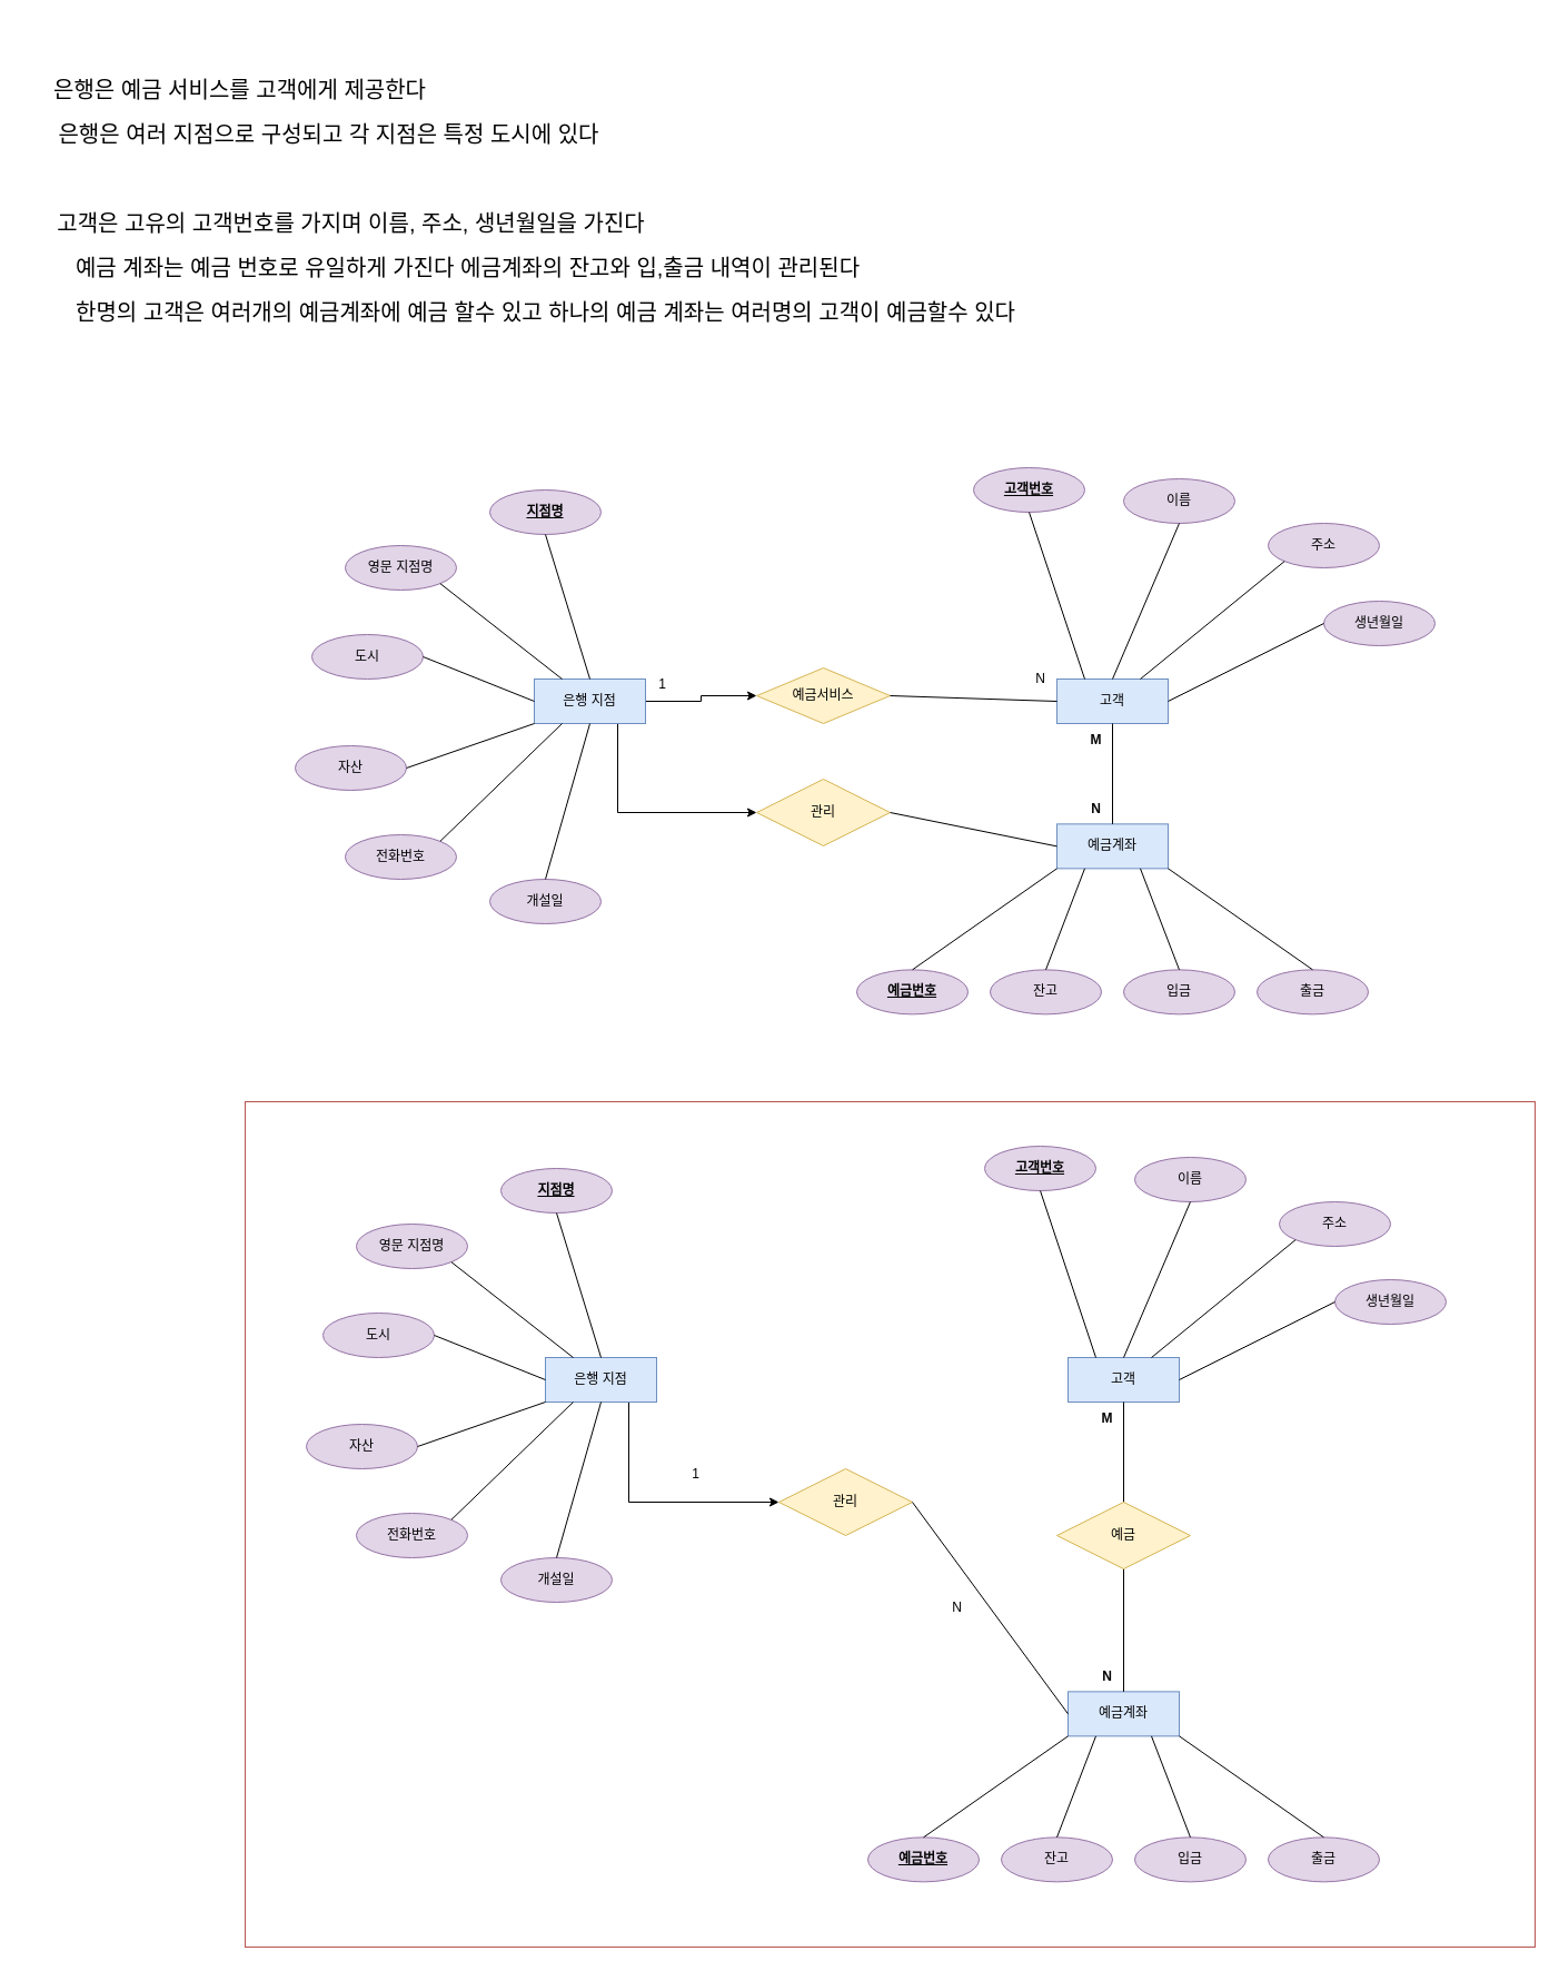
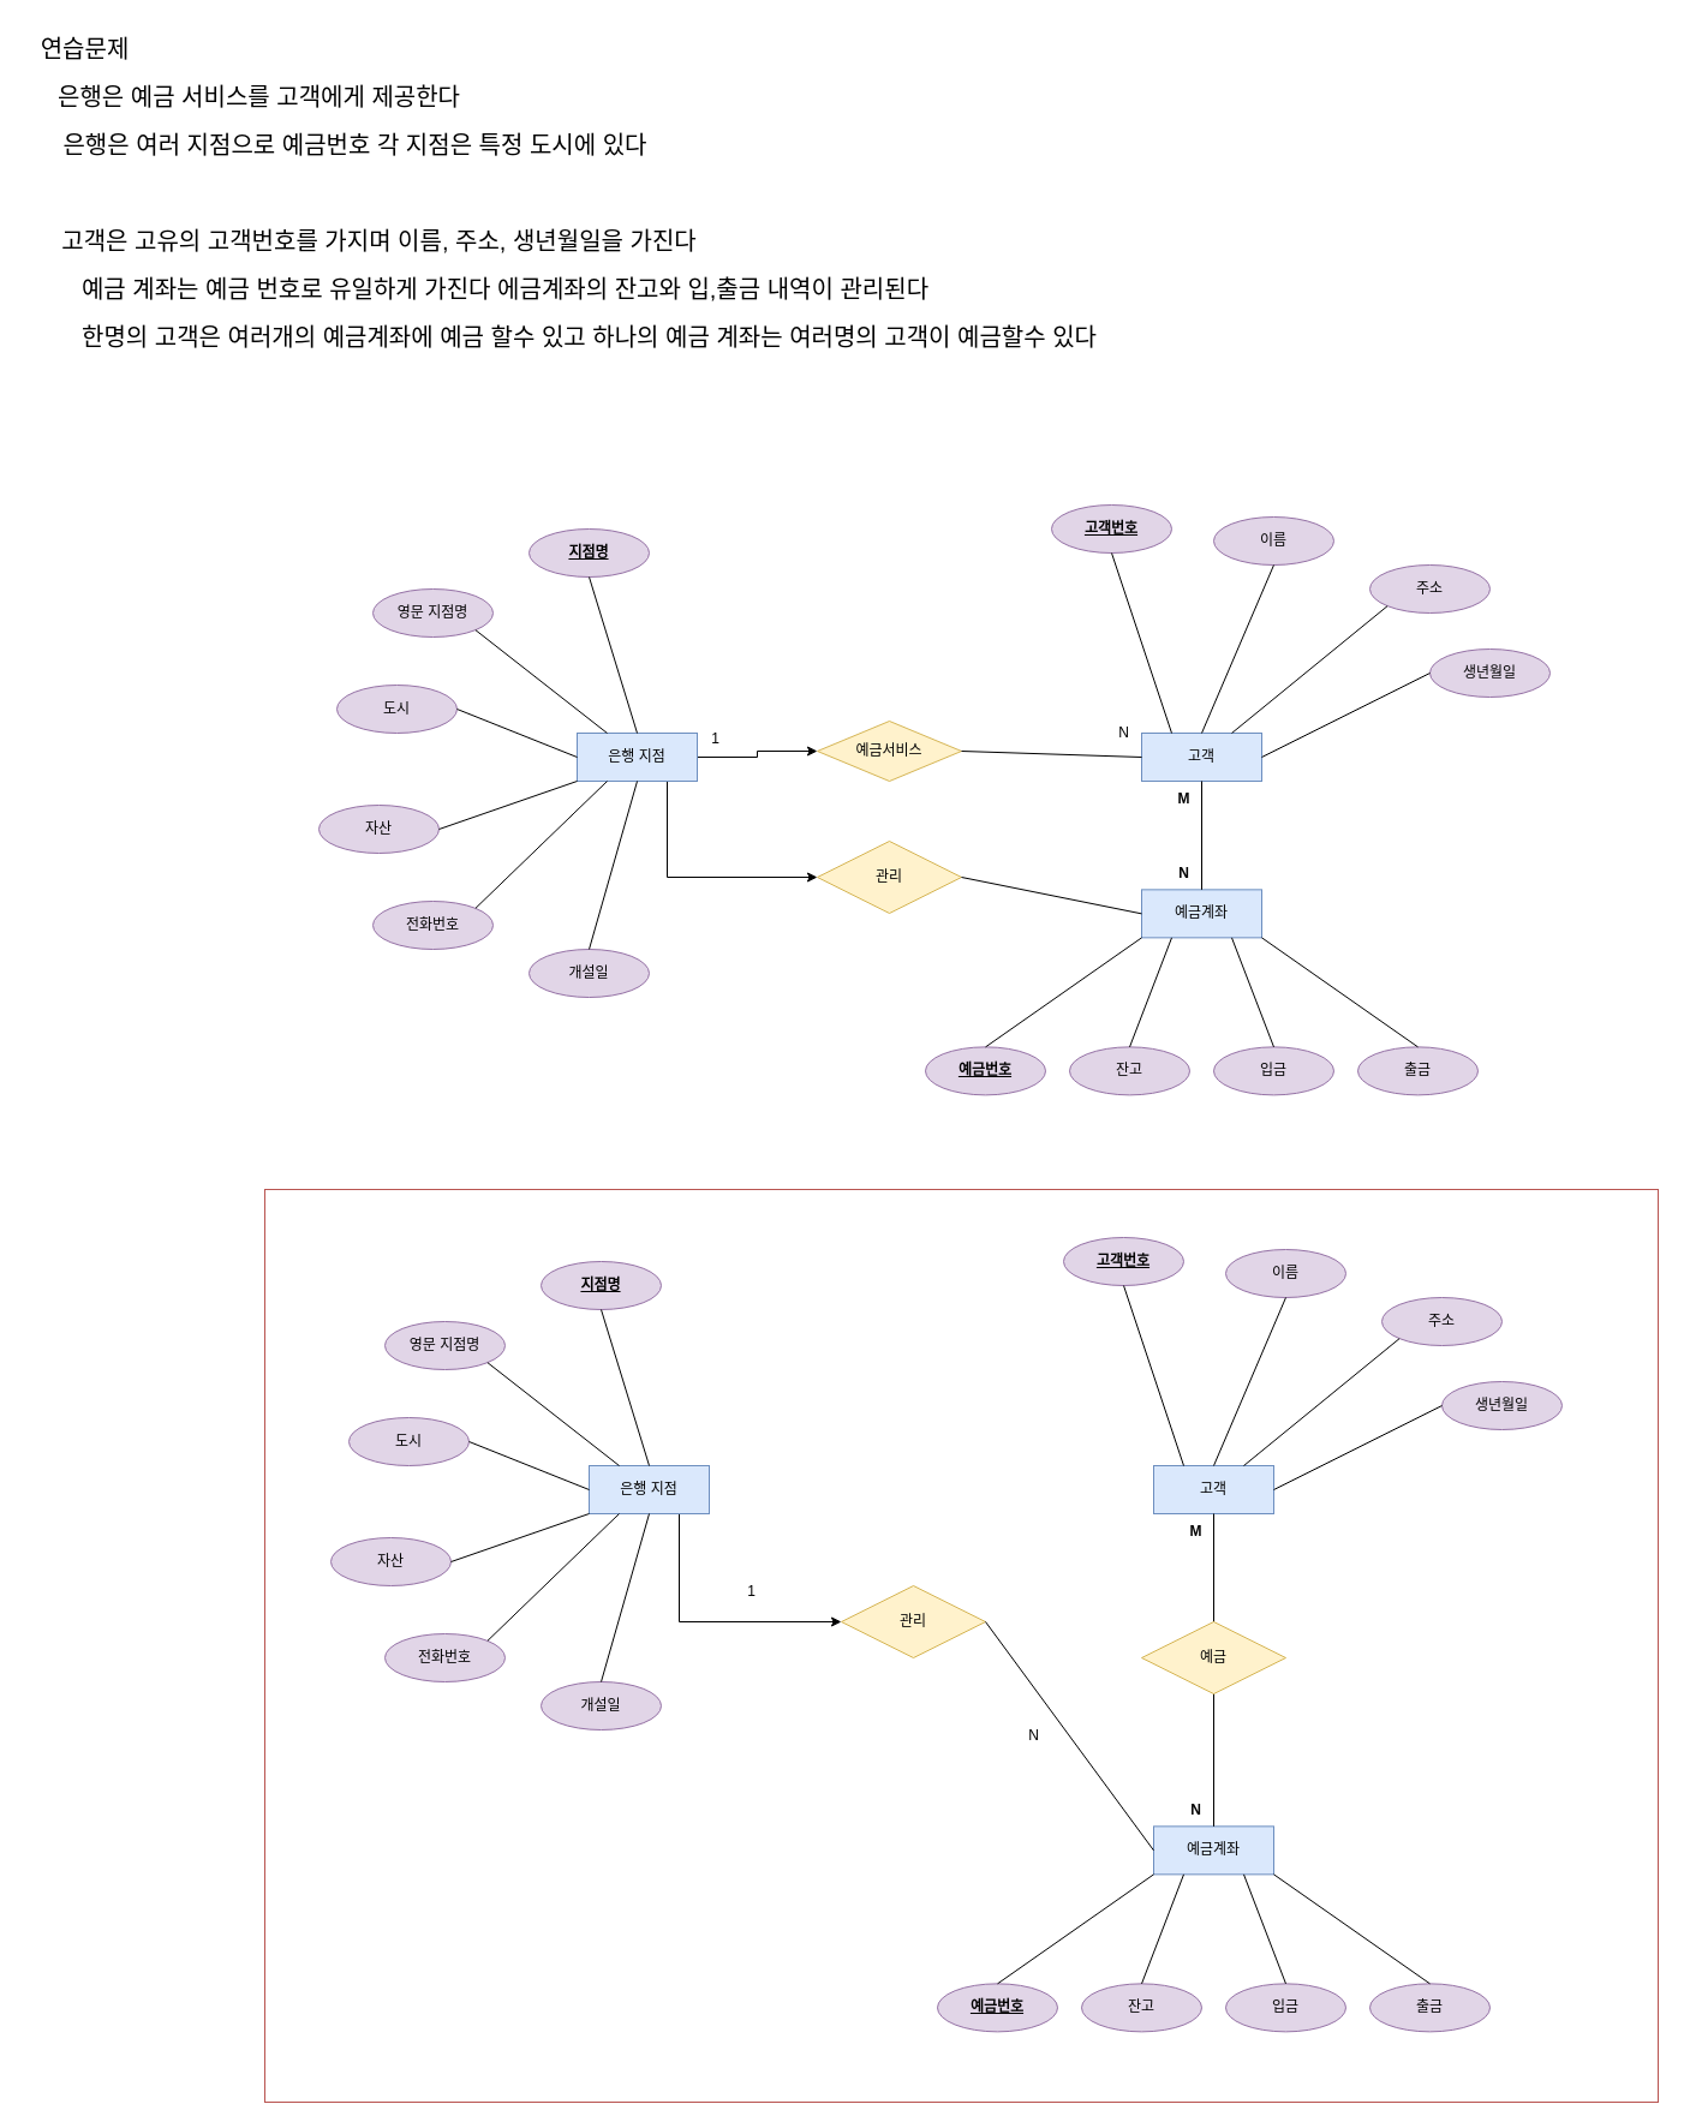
+ <mxCell id="2" value="연습문제" style="text;html=1;align=center;verticalAlign=middle;resizable=0;points=[];autosize=1;strokeColor=none;fillColor=none;fontSize=20;" vertex="1" parent="1"><mxGeometry x="20" y="20" width="100" height="40" as="geometry" /></mxCell>
- <mxCell id="4" value="은행은 여러 지점으로 구성되고 각 지점은 특정 도시에 있다" style="text;html=1;align=center;verticalAlign=middle;resizable=0;points=[];autosize=1;strokeColor=none;fillColor=none;fontSize=20;" vertex="1" parent="1"><mxGeometry x="20" y="100" width="550" height="40" as="geometry" /></mxCell>
+ <mxCell id="4" value="은행은 여러 지점으로 예금번호 각 지점은 특정 도시에 있다" style="text;html=1;align=center;verticalAlign=middle;resizable=0;points=[];autosize=1;strokeColor=none;fillColor=none;fontSize=20;" vertex="1" parent="1"><mxGeometry x="20" y="100" width="550" height="40" as="geometry" /></mxCell>
